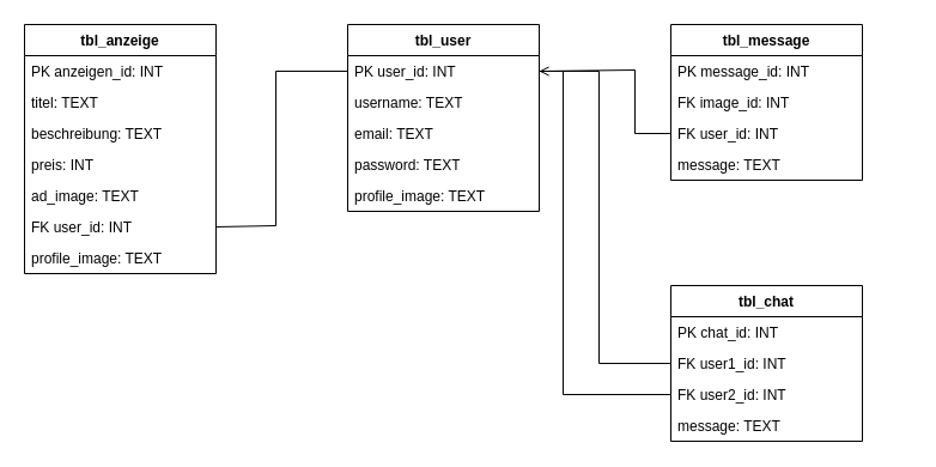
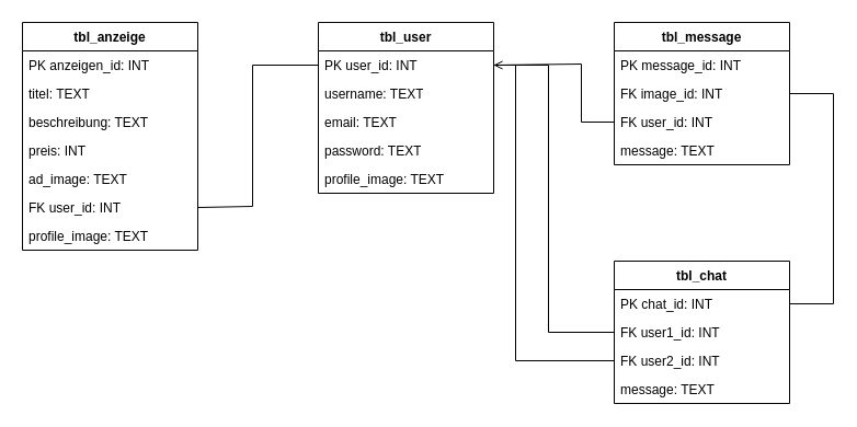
+ <mxCell id="28" value="" style="endArrow=none;html=1;rounded=0;exitX=1;exitY=0.5;exitDx=0;exitDy=0;entryX=1;entryY=0.5;entryDx=0;entryDy=0;" edge="1" parent="1" source="17" target="11"><mxGeometry width="50" height="50" relative="1" as="geometry"><mxPoint x="340" y="308" as="sourcePoint" /><mxPoint x="760" y="237" as="targetPoint" /><Array as="points"><mxPoint x="760" y="85" /><mxPoint x="760" y="277" /></Array></mxGeometry></mxCell>
